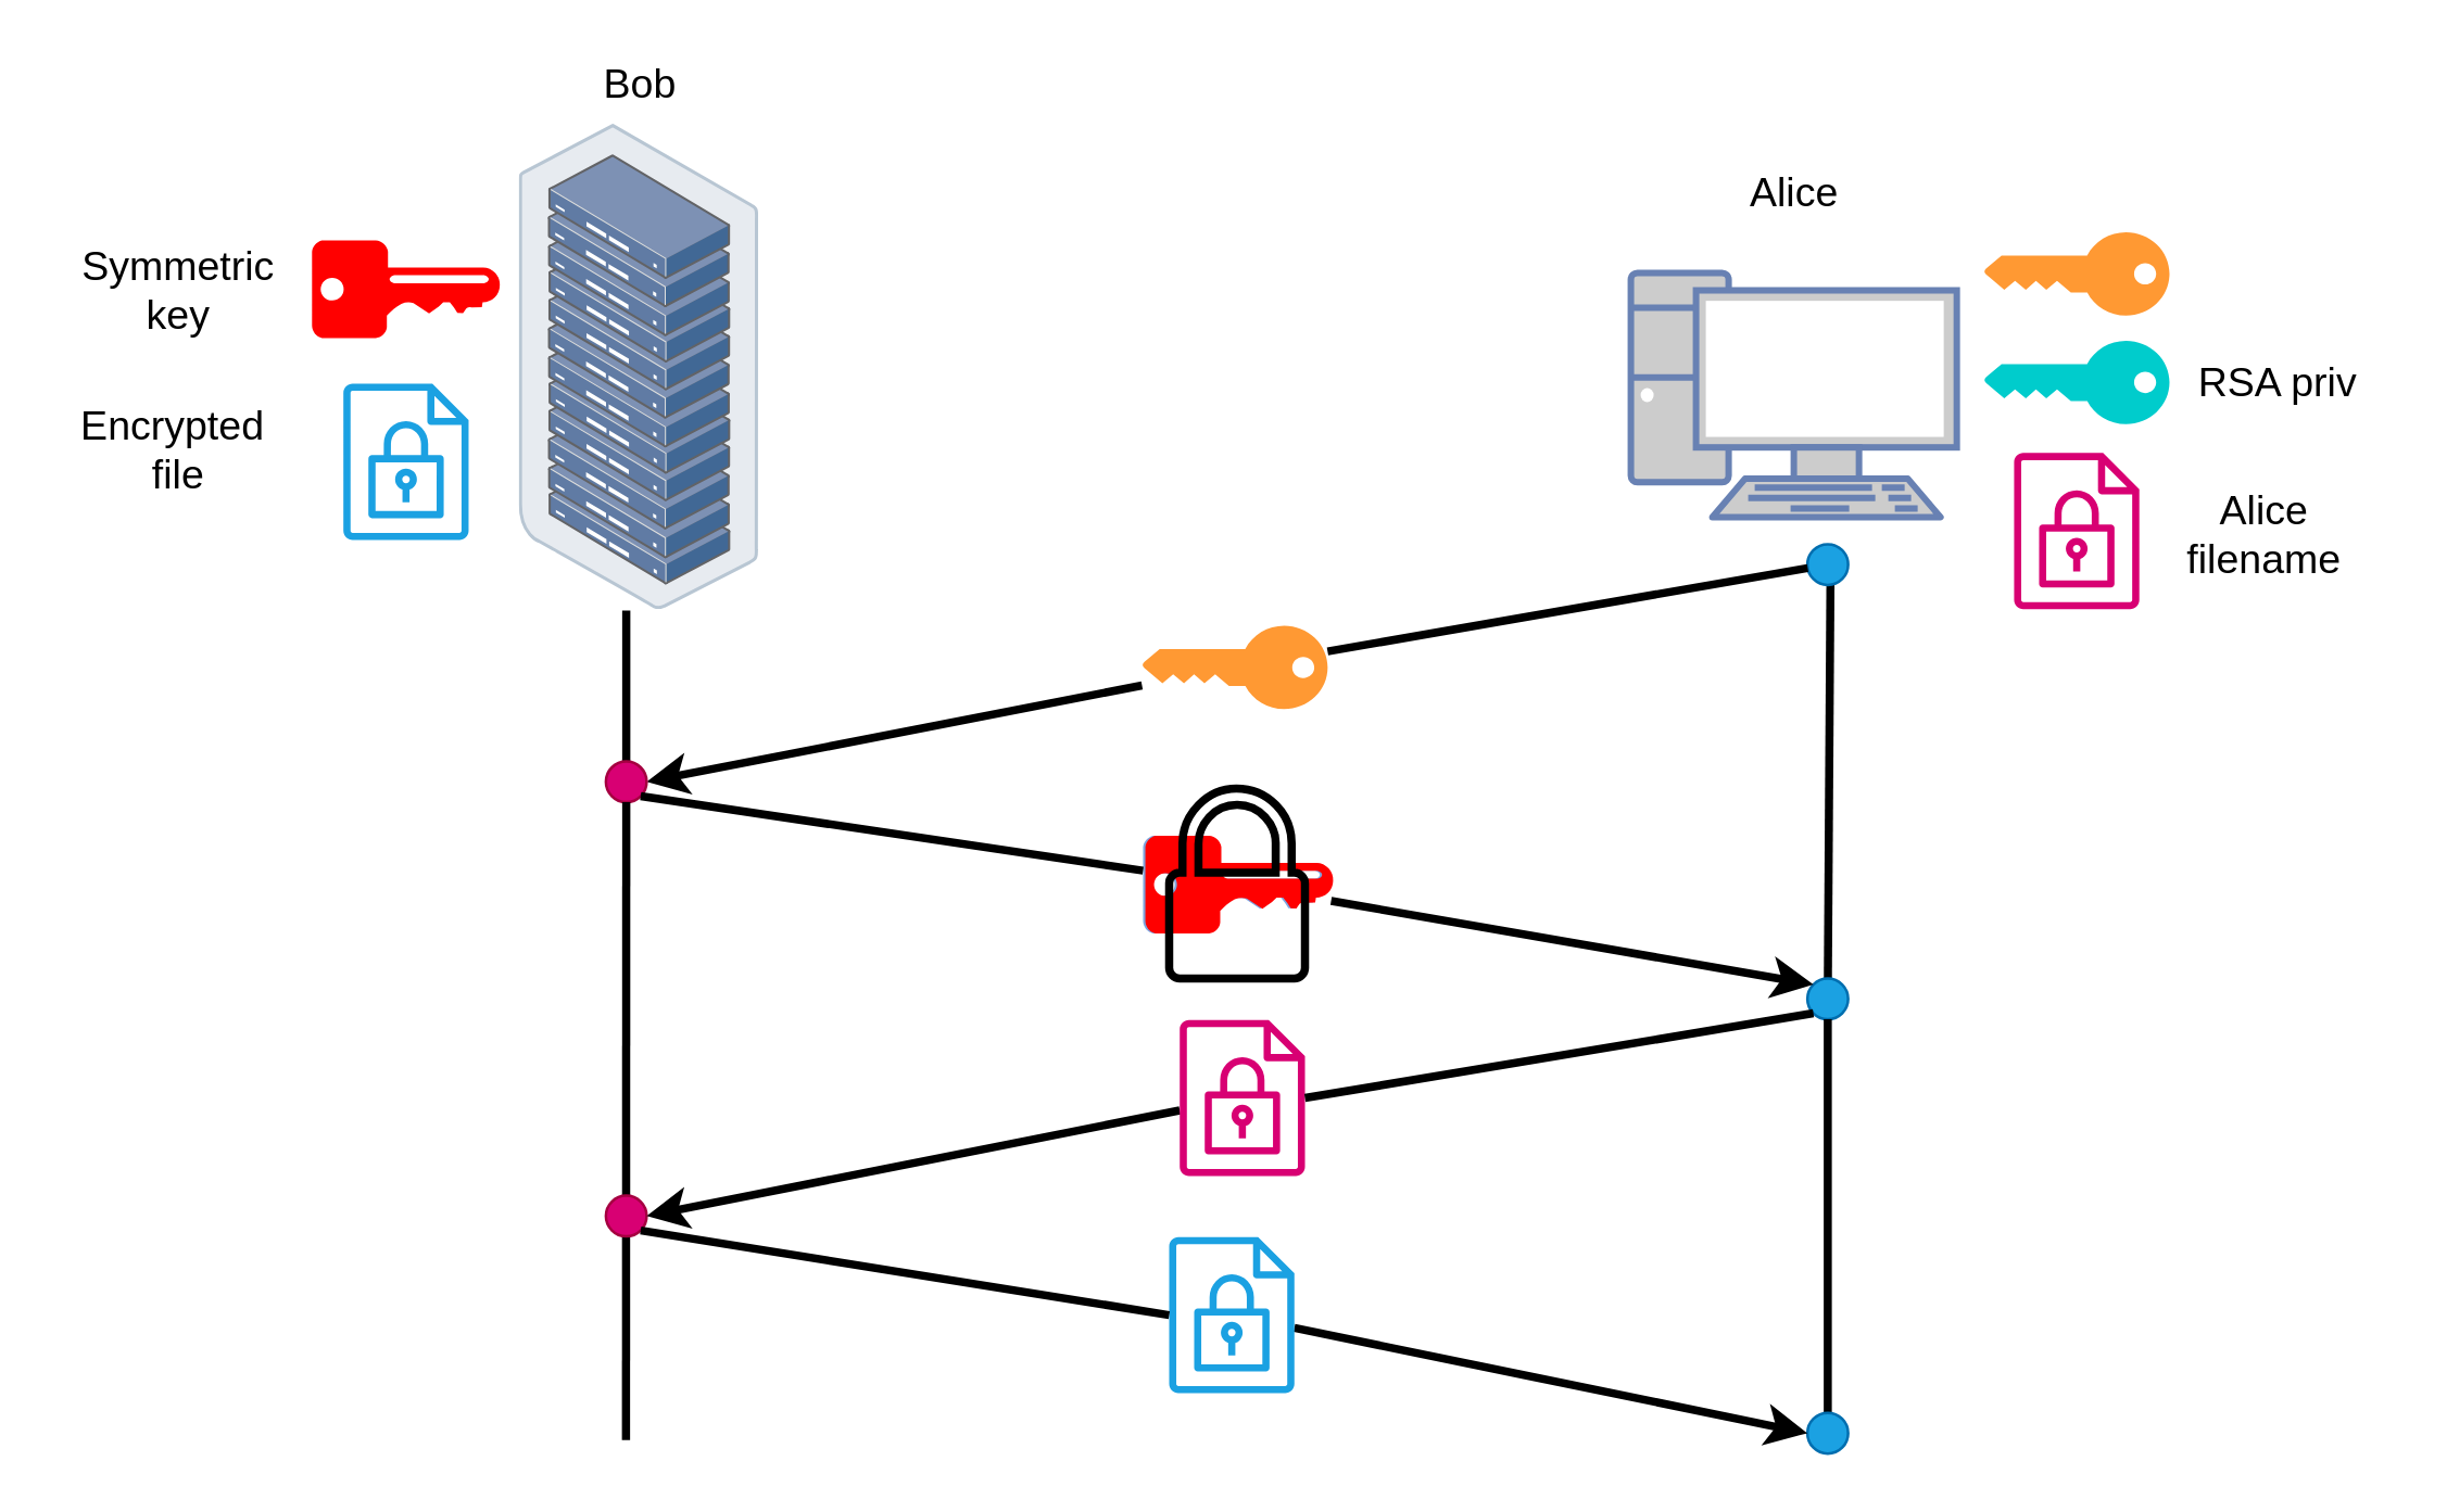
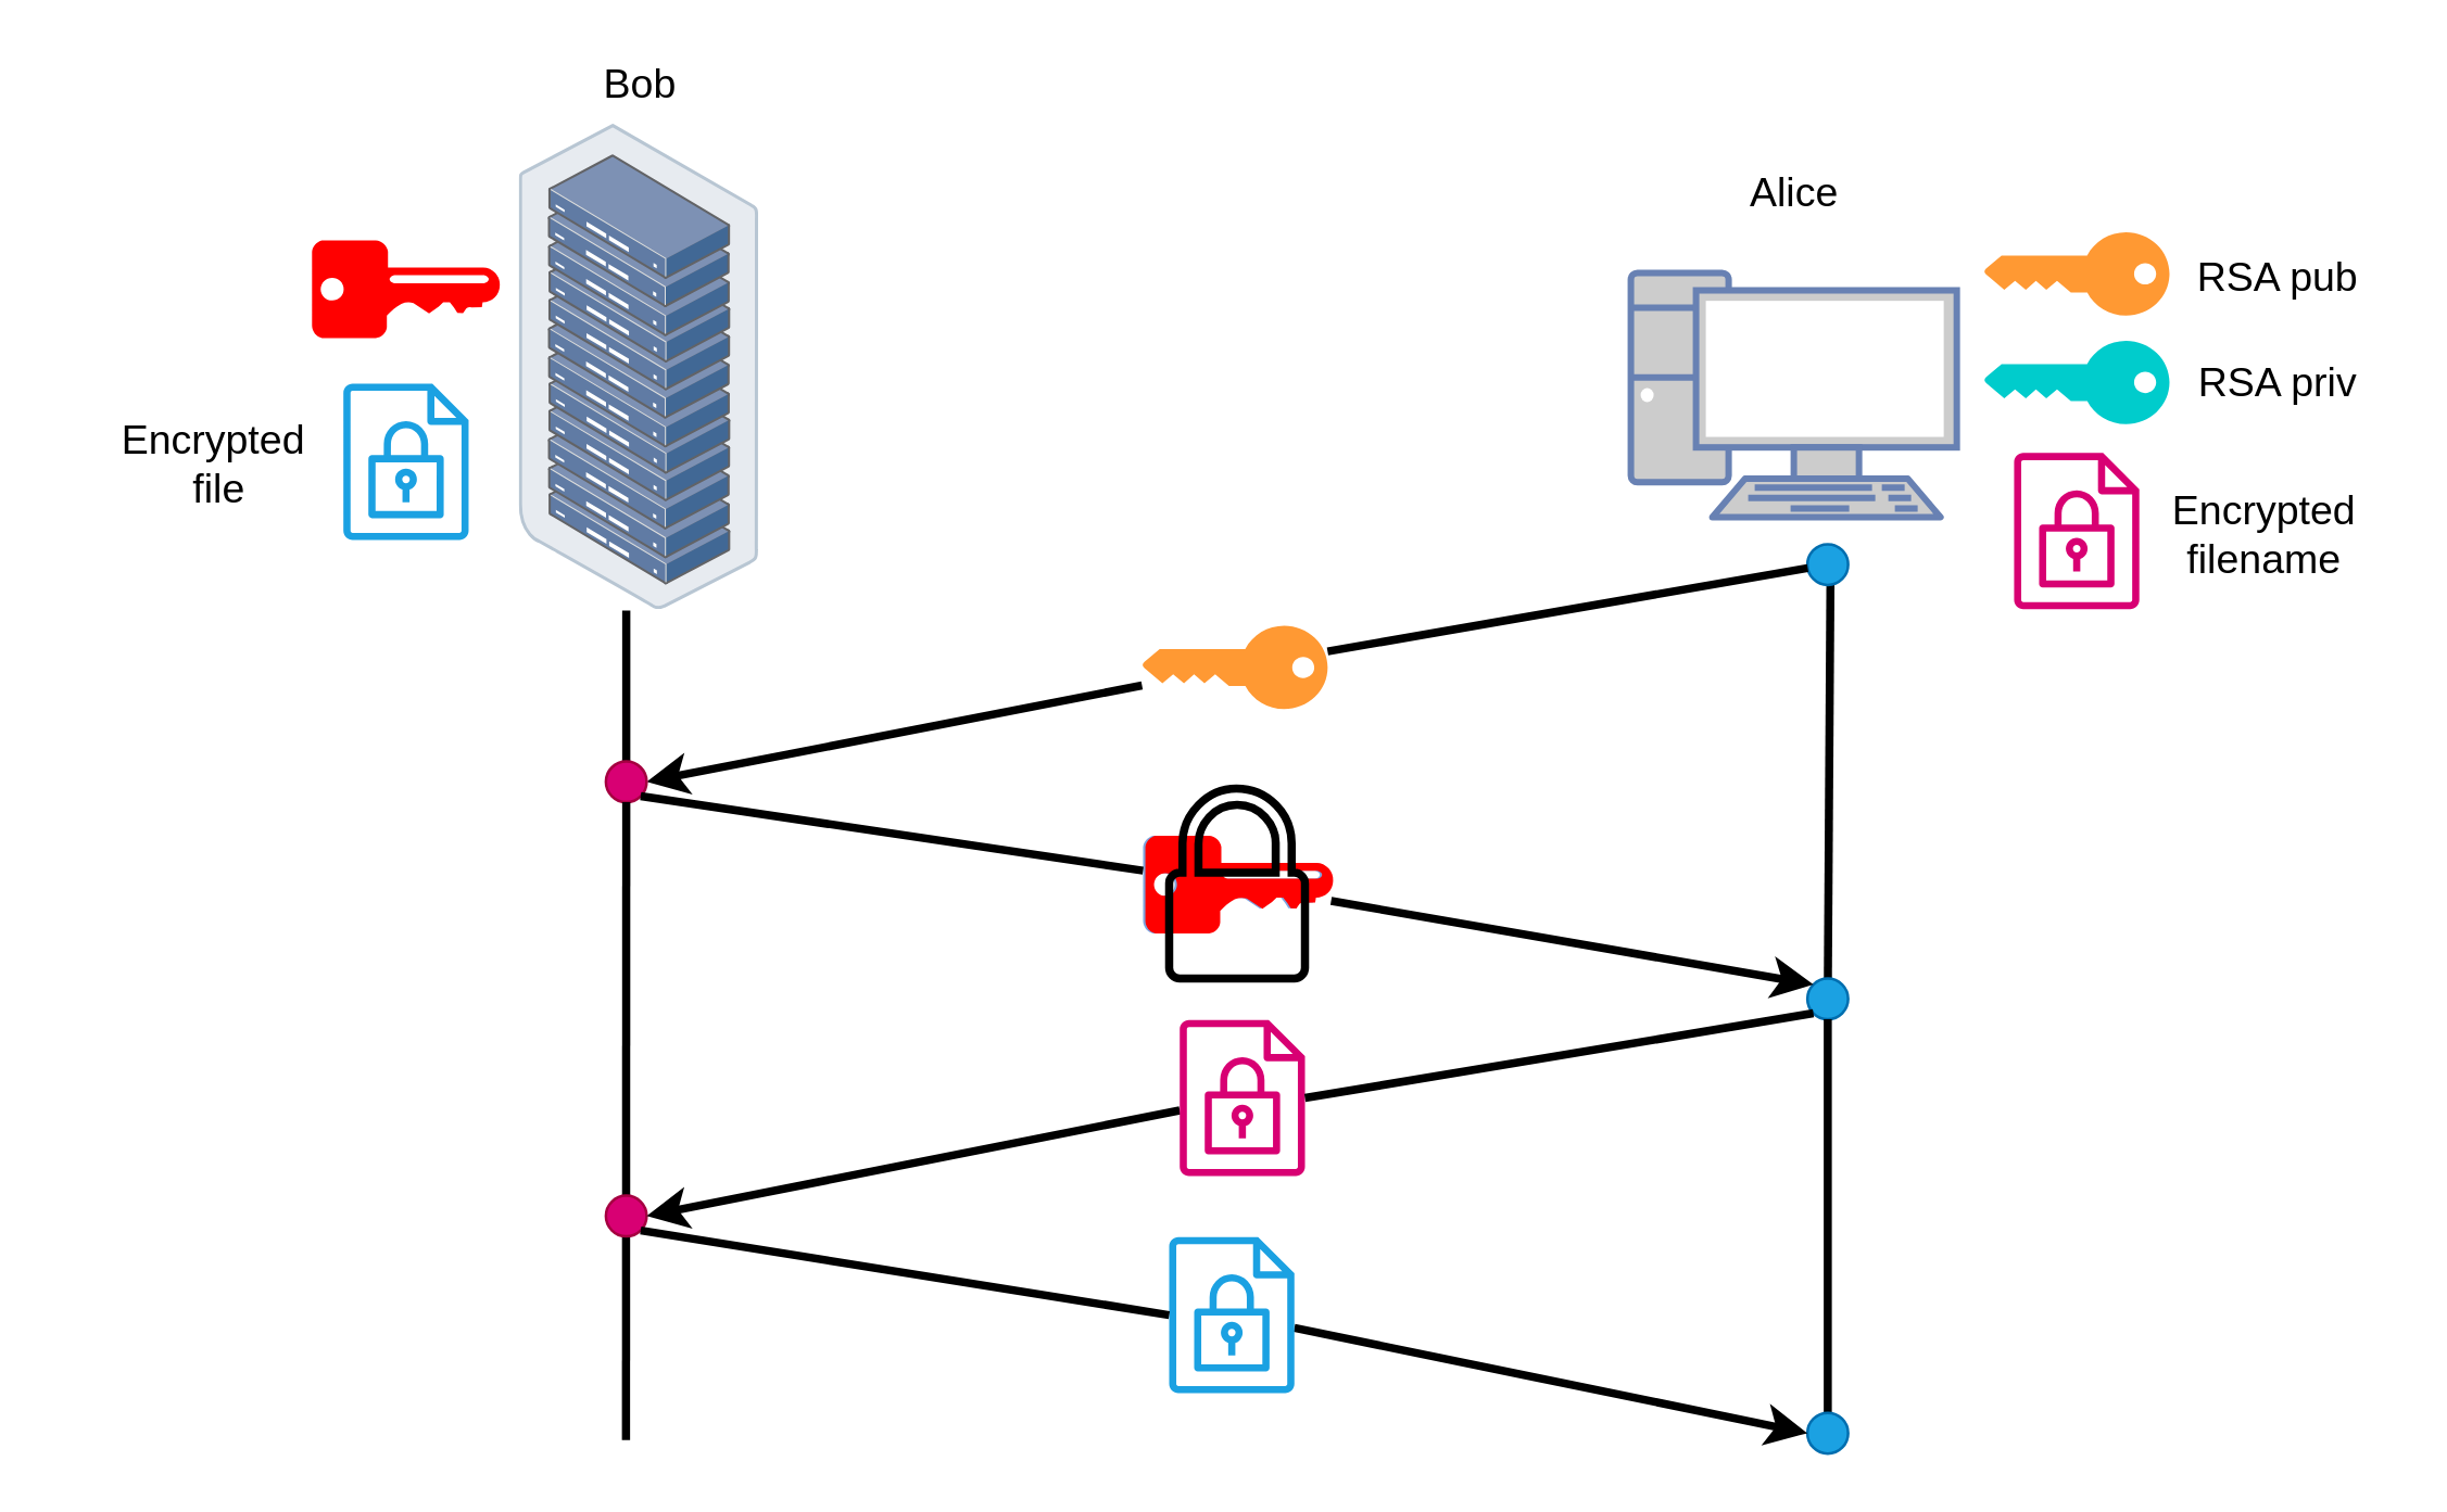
+ <mxCell id="11" value="RSA pub" style="text;html=1;align=center;verticalAlign=middle;resizable=0;points=[];autosize=1;strokeColor=none;fillColor=none;fontSize=15;" vertex="1" parent="1"><mxGeometry x="798.33" y="90.75" width="80" height="20" as="geometry" /></mxCell>
- <mxCell id="13" value="Symmetric &lt;br&gt;key" style="text;html=1;align=center;verticalAlign=middle;resizable=0;points=[];autosize=1;strokeColor=none;fillColor=none;fontSize=15;" vertex="1" parent="1"><mxGeometry x="20" y="86.01" width="90" height="40" as="geometry" /></mxCell>
- <mxCell id="39" value="Encrypted&amp;nbsp;&lt;br&gt;file" style="text;html=1;align=center;verticalAlign=middle;resizable=0;points=[];autosize=1;strokeColor=none;fillColor=none;fontSize=15;" vertex="1" parent="1"><mxGeometry x="20" y="144.62" width="90" height="40" as="geometry" /></mxCell>
+ <mxCell id="39" value="Encrypted&amp;nbsp;&lt;br&gt;file" style="text;html=1;align=center;verticalAlign=middle;resizable=0;points=[];autosize=1;strokeColor=none;fillColor=none;fontSize=15;" vertex="1" parent="1"><mxGeometry x="35" y="149.62" width="90" height="40" as="geometry" /></mxCell>
- <mxCell id="37" value="Alice&lt;br&gt;filename" style="text;html=1;align=center;verticalAlign=middle;resizable=0;points=[];autosize=1;strokeColor=none;fillColor=none;fontSize=15;" vertex="1" parent="1"><mxGeometry x="793.33" y="176.13" width="80" height="40" as="geometry" /></mxCell>
+ <mxCell id="37" value="Encrypted&lt;br&gt;filename" style="text;html=1;align=center;verticalAlign=middle;resizable=0;points=[];autosize=1;strokeColor=none;fillColor=none;fontSize=15;" vertex="1" parent="1"><mxGeometry x="793.33" y="176.13" width="80" height="40" as="geometry" /></mxCell>
